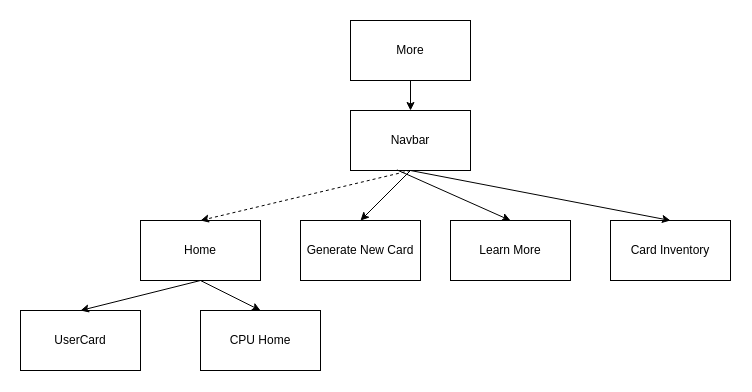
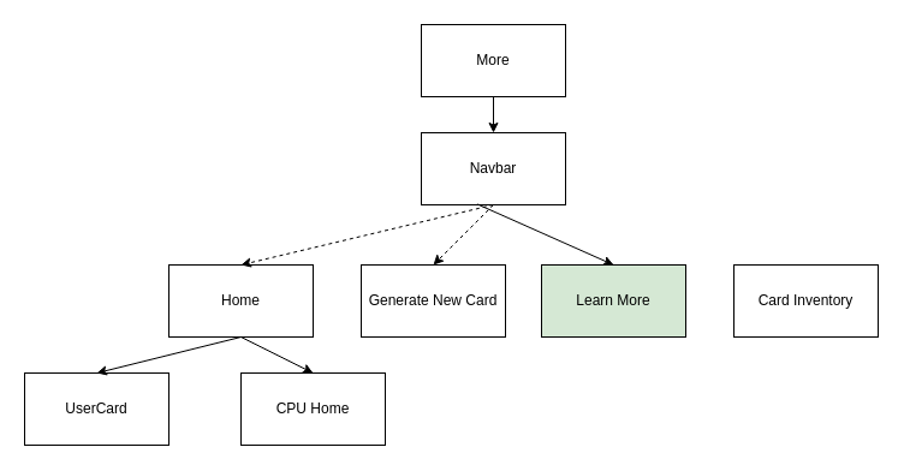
- <mxCell id="12" value="" style="edgeStyle=none;orthogonalLoop=1;jettySize=auto;html=1;entryX=0.5;entryY=0;entryDx=0;entryDy=0;exitX=0.5;exitY=1;exitDx=0;exitDy=0;" edge="1" parent="1" source="10" target="5"><mxGeometry width="80" relative="1" as="geometry"><mxPoint x="390" y="170" as="sourcePoint" /><mxPoint x="210" y="230" as="targetPoint" /><Array as="points" /></mxGeometry></mxCell>
+ <mxCell id="12" value="" style="edgeStyle=none;orthogonalLoop=1;jettySize=auto;html=1;entryX=0.5;entryY=0;entryDx=0;entryDy=0;exitX=0.5;exitY=1;exitDx=0;exitDy=0;dashed=1;" edge="1" parent="1" source="10" target="5"><mxGeometry width="80" relative="1" as="geometry"><mxPoint x="390" y="170" as="sourcePoint" /><mxPoint x="210" y="230" as="targetPoint" /><Array as="points" /></mxGeometry></mxCell>
- <mxCell id="14" value="" style="edgeStyle=none;orthogonalLoop=1;jettySize=auto;html=1;entryX=0.5;entryY=0;entryDx=0;entryDy=0;exitX=0.5;exitY=1;exitDx=0;exitDy=0;" edge="1" parent="1" source="10" target="7"><mxGeometry width="80" relative="1" as="geometry"><mxPoint x="420" y="170" as="sourcePoint" /><mxPoint x="538.56" y="220.6" as="targetPoint" /><Array as="points" /></mxGeometry></mxCell>
- <mxCell id="6" value="Learn More" style="whiteSpace=wrap;html=1;" vertex="1" parent="1"><mxGeometry x="450" y="220" width="120" height="60" as="geometry" /></mxCell>
+ <mxCell id="6" value="Learn More" style="whiteSpace=wrap;html=1;fillColor=#d5e8d4;" vertex="1" parent="1"><mxGeometry x="450" y="220" width="120" height="60" as="geometry" /></mxCell>
